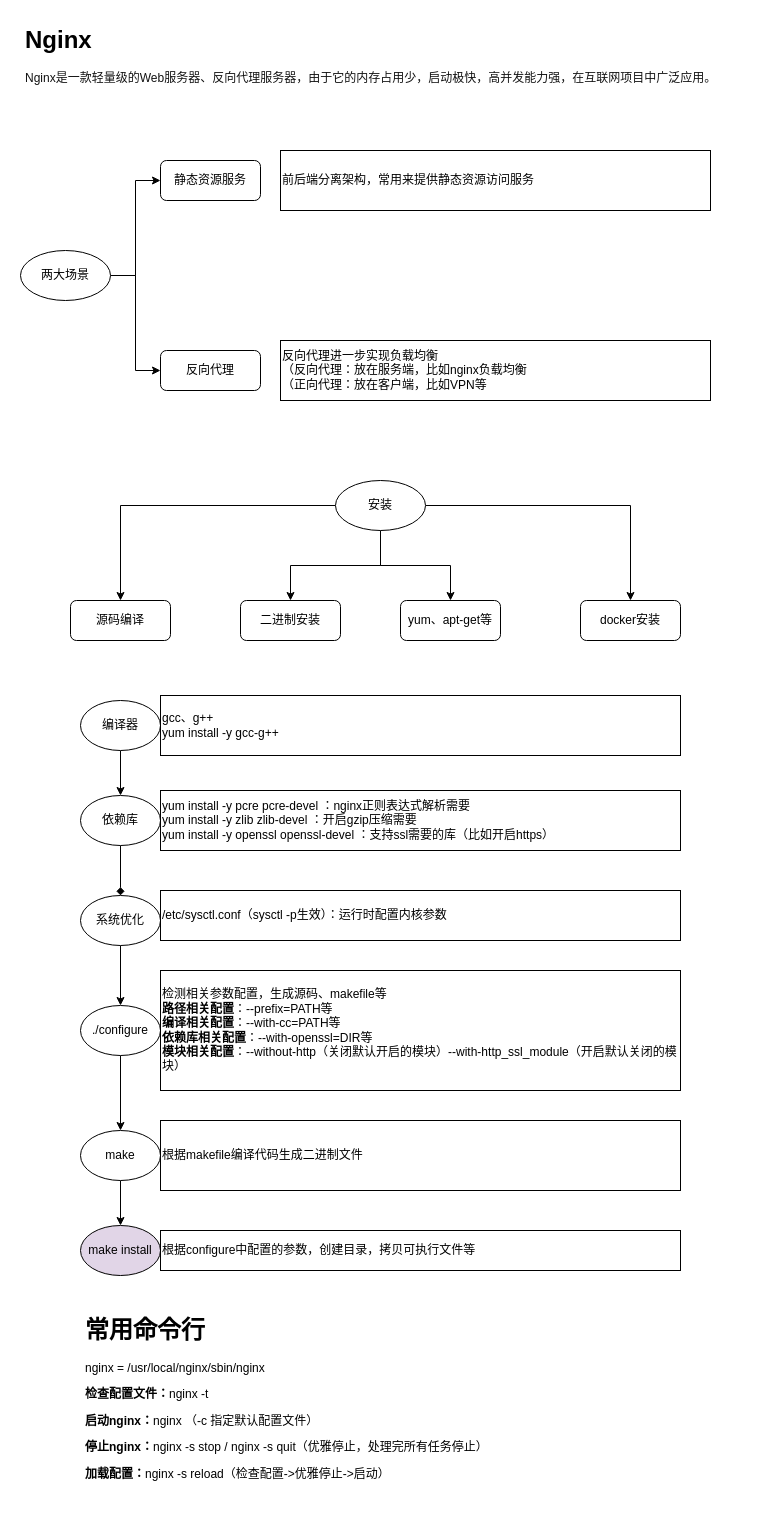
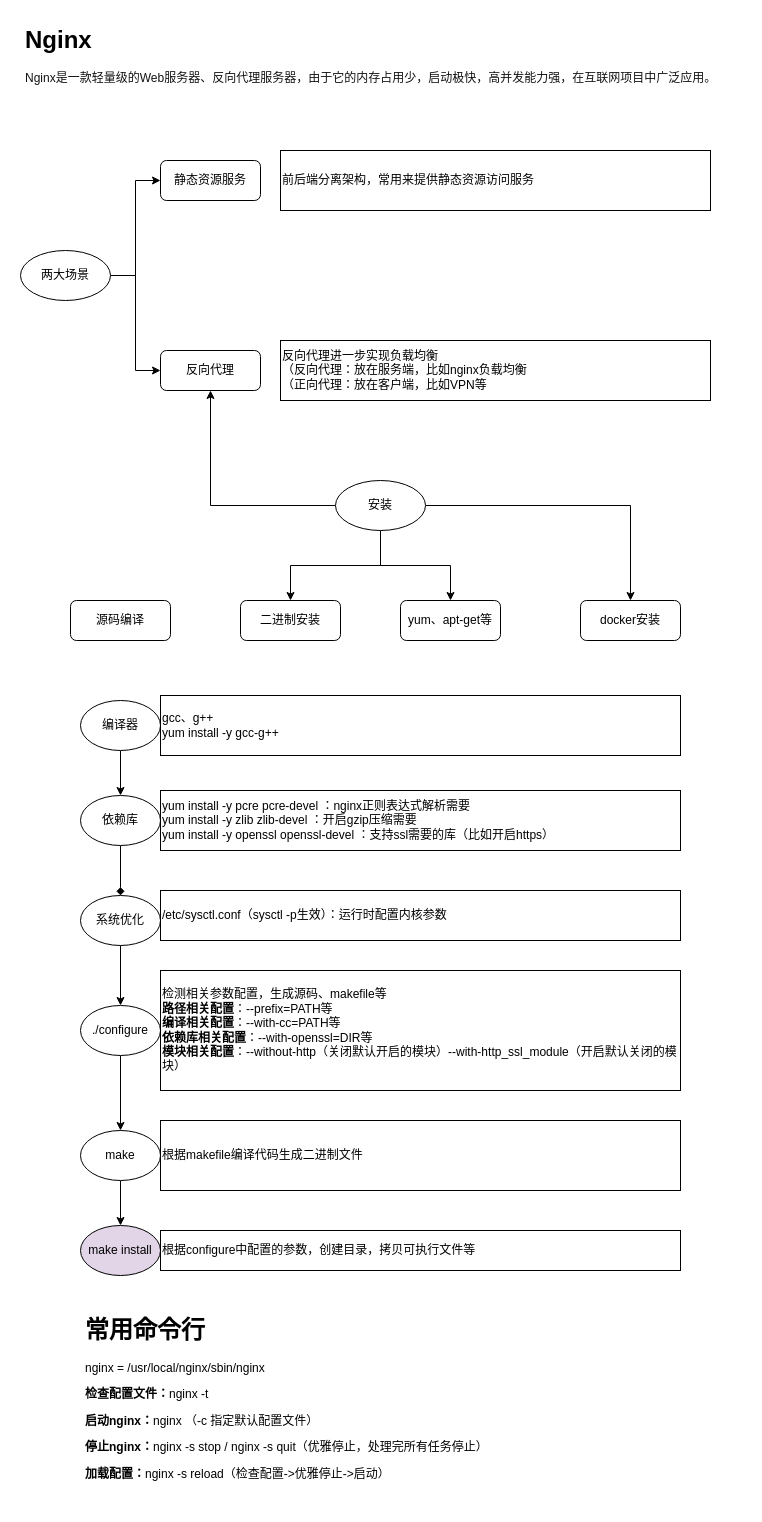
- <mxCell id="10" style="edgeStyle=orthogonalEdgeStyle;rounded=0;orthogonalLoop=1;jettySize=auto;html=1;" edge="1" parent="1" source="14" target="15"><mxGeometry relative="1" as="geometry" /></mxCell>
+ <mxCell id="10" style="edgeStyle=orthogonalEdgeStyle;rounded=0;orthogonalLoop=1;jettySize=auto;html=1;" edge="1" parent="1" source="14" target="7"><mxGeometry relative="1" as="geometry" /></mxCell>
